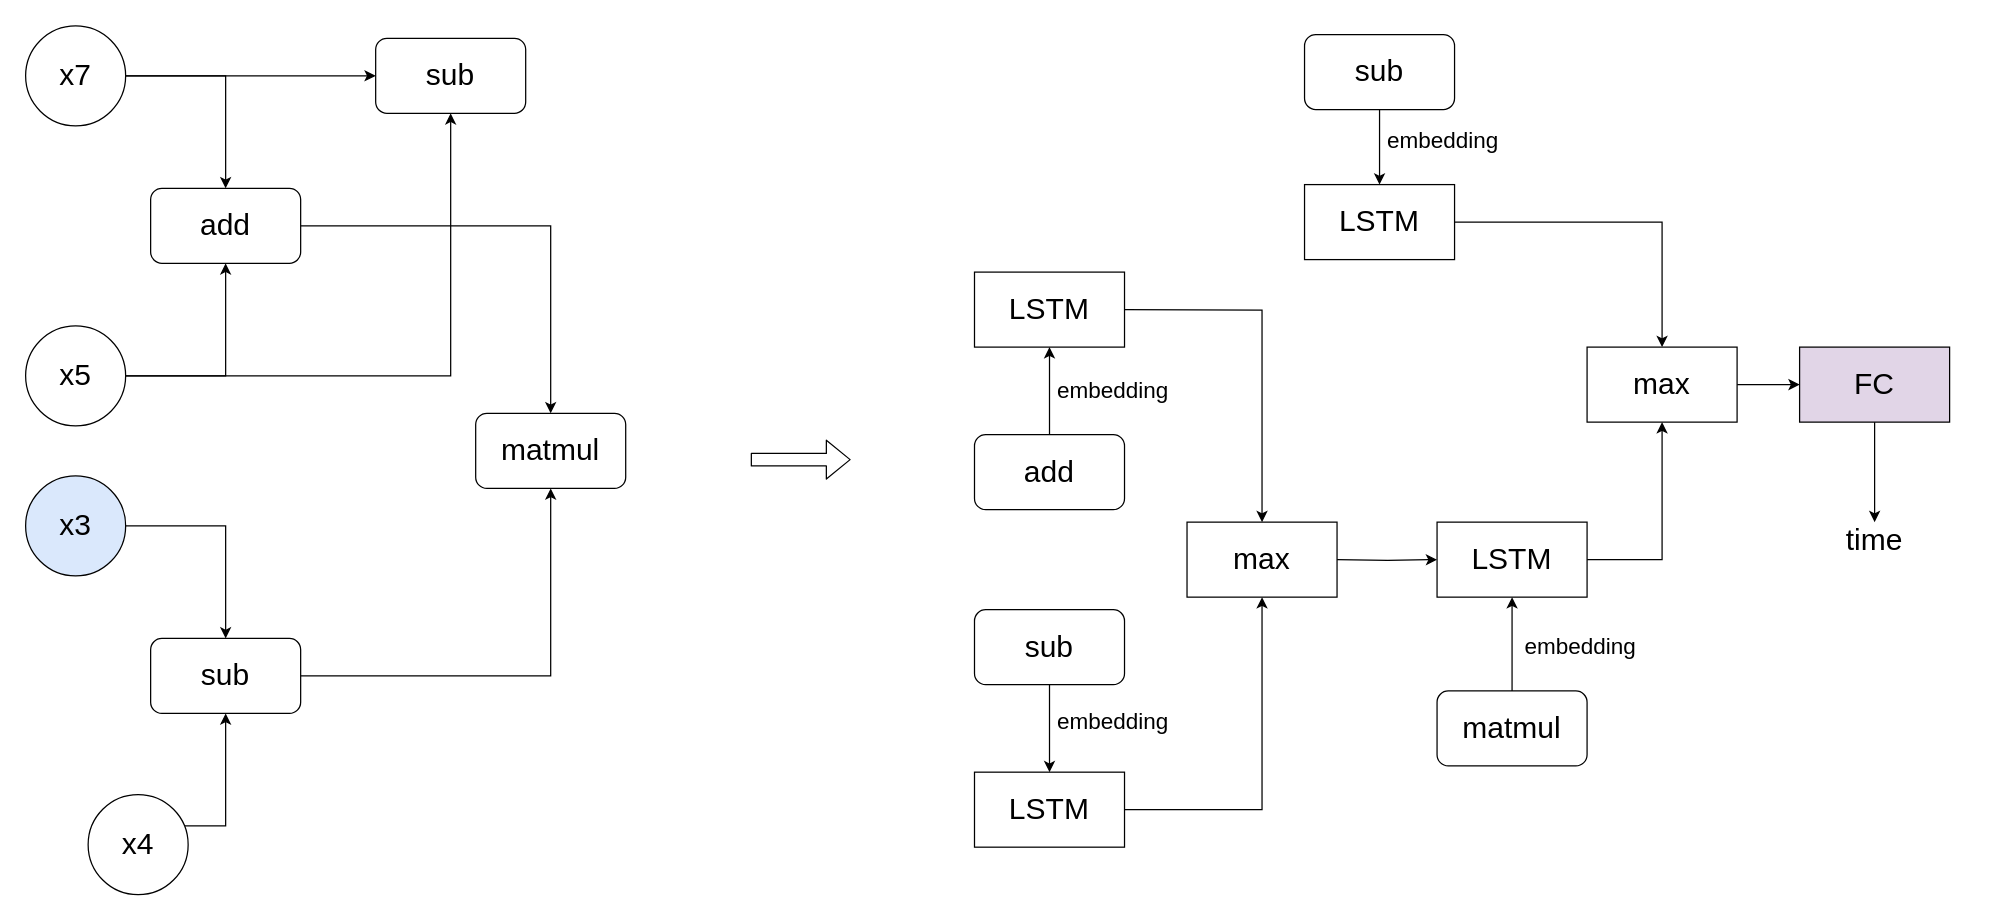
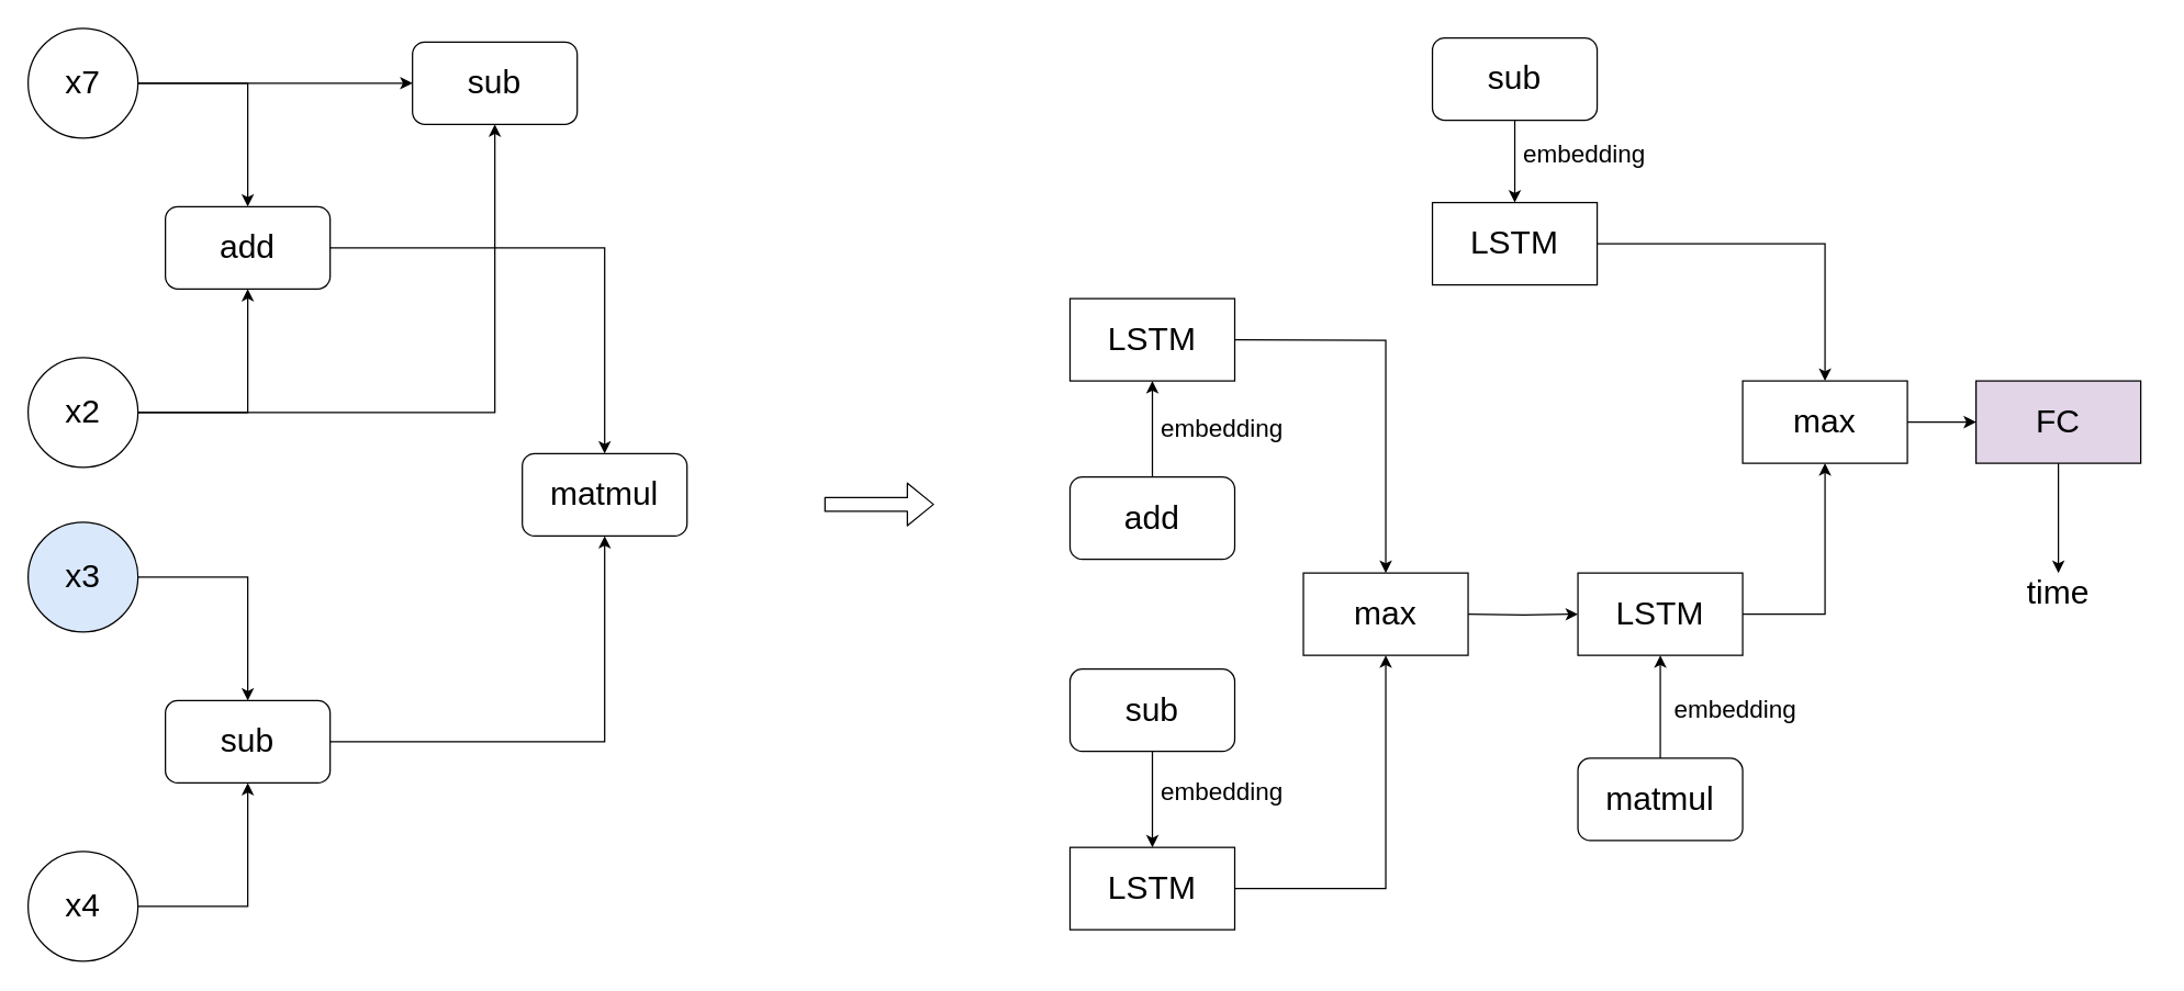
- <mxCell id="6" value="&lt;font style=&quot;font-size: 24px&quot;&gt;x5&lt;/font&gt;" style="ellipse;whiteSpace=wrap;html=1;aspect=fixed;" parent="1" vertex="1"><mxGeometry x="20" y="260" width="80" height="80" as="geometry" /></mxCell>
+ <mxCell id="6" value="&lt;font style=&quot;font-size: 24px&quot;&gt;x2&lt;/font&gt;" style="ellipse;whiteSpace=wrap;html=1;aspect=fixed;" parent="1" vertex="1"><mxGeometry x="20" y="260" width="80" height="80" as="geometry" /></mxCell>
- <mxCell id="11" value="&lt;font style=&quot;font-size: 24px&quot;&gt;x4&lt;/font&gt;" style="ellipse;whiteSpace=wrap;html=1;aspect=fixed;" parent="1" vertex="1"><mxGeometry x="70" y="635" width="80" height="80" as="geometry" /></mxCell>
+ <mxCell id="11" value="&lt;font style=&quot;font-size: 24px&quot;&gt;x4&lt;/font&gt;" style="ellipse;whiteSpace=wrap;html=1;aspect=fixed;" parent="1" vertex="1"><mxGeometry x="20" y="620" width="80" height="80" as="geometry" /></mxCell>
